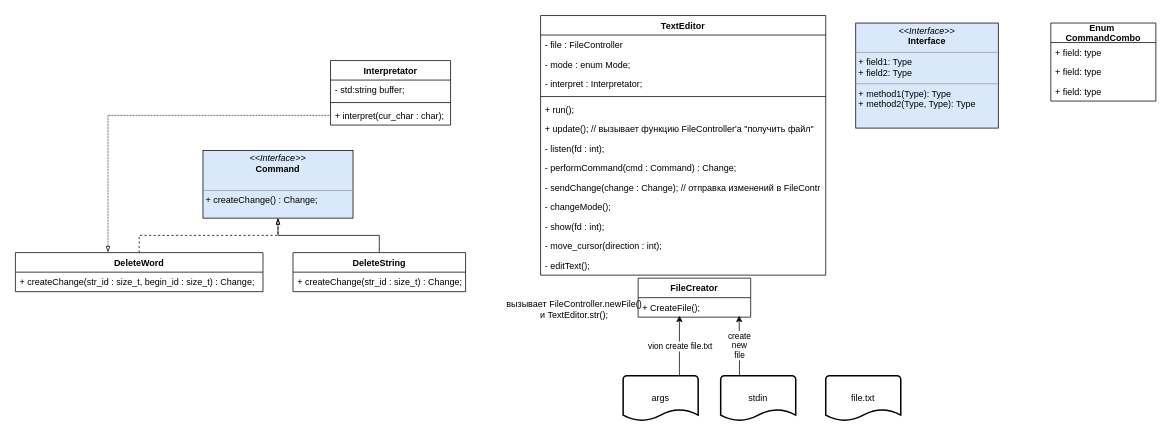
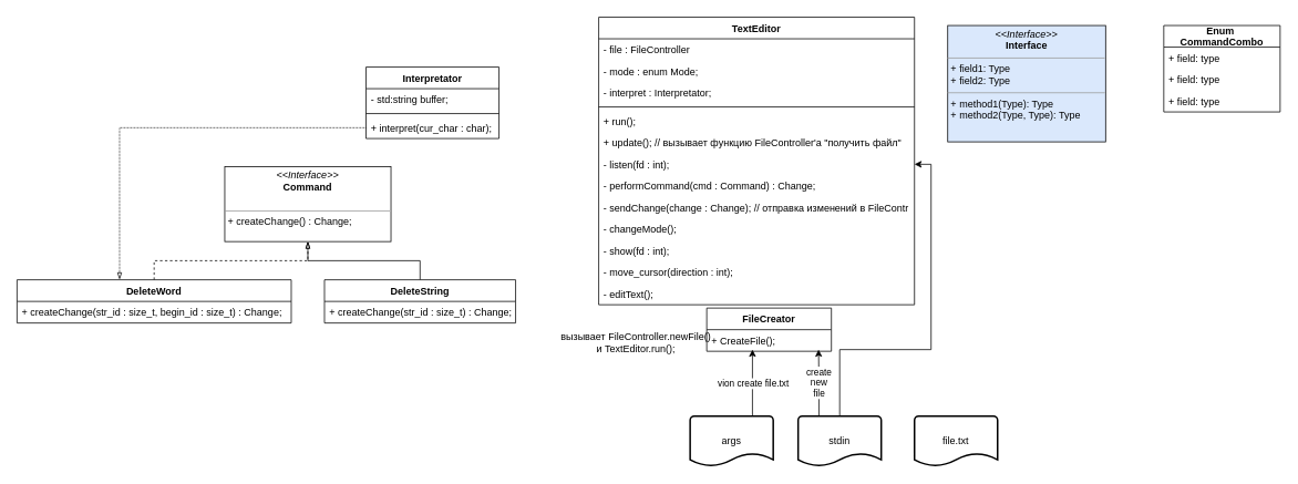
- <mxCell id="32" value="&lt;p style=&quot;margin: 0px ; margin-top: 4px ; text-align: center&quot;&gt;&lt;i&gt;&amp;lt;&amp;lt;Interface&amp;gt;&amp;gt;&lt;/i&gt;&lt;br&gt;&lt;b&gt;Command&lt;/b&gt;&lt;/p&gt;&lt;br&gt;&lt;hr size=&quot;1&quot;&gt;&lt;p style=&quot;margin: 0px ; margin-left: 4px&quot;&gt;+ createChange() : Change;&lt;/p&gt;" style="verticalAlign=top;align=left;overflow=fill;fontSize=12;fontFamily=Helvetica;html=1;rounded=0;shadow=0;comic=0;labelBackgroundColor=none;strokeWidth=1;fillColor=#dae8fc;" vertex="1" parent="1"><mxGeometry x="270" y="200" width="200" height="90" as="geometry" /></mxCell>
+ <mxCell id="32" value="&lt;p style=&quot;margin: 0px ; margin-top: 4px ; text-align: center&quot;&gt;&lt;i&gt;&amp;lt;&amp;lt;Interface&amp;gt;&amp;gt;&lt;/i&gt;&lt;br&gt;&lt;b&gt;Command&lt;/b&gt;&lt;/p&gt;&lt;br&gt;&lt;hr size=&quot;1&quot;&gt;&lt;p style=&quot;margin: 0px ; margin-left: 4px&quot;&gt;+ createChange() : Change;&lt;/p&gt;" style="verticalAlign=top;align=left;overflow=fill;fontSize=12;fontFamily=Helvetica;html=1;rounded=0;shadow=0;comic=0;labelBackgroundColor=none;strokeWidth=1" vertex="1" parent="1"><mxGeometry x="270" y="200" width="200" height="90" as="geometry" /></mxCell>
+ <mxCell id="6" style="edgeStyle=orthogonalEdgeStyle;rounded=0;orthogonalLoop=1;jettySize=auto;html=1;exitX=0.5;exitY=0;exitDx=0;exitDy=0;exitPerimeter=0;entryX=1;entryY=0.5;entryDx=0;entryDy=0;" edge="1" parent="1" source="7" target="19"><mxGeometry relative="1" as="geometry"><Array as="points"><mxPoint x="1010" y="420" /><mxPoint x="1120" y="420" /><mxPoint x="1120" y="197" /></Array></mxGeometry></mxCell>
- <mxCell id="9" value="вызывает FileController.newFile() и TextEditor.str();" style="text;html=1;strokeColor=none;fillColor=none;align=center;verticalAlign=middle;whiteSpace=wrap;rounded=0;" vertex="1" parent="1"><mxGeometry x="670" y="402" width="190" height="20" as="geometry" /></mxCell>
+ <mxCell id="9" value="вызывает FileController.newFile() и TextEditor.run();" style="text;html=1;strokeColor=none;fillColor=none;align=center;verticalAlign=middle;whiteSpace=wrap;rounded=0;" vertex="1" parent="1"><mxGeometry x="670" y="402" width="190" height="20" as="geometry" /></mxCell>
